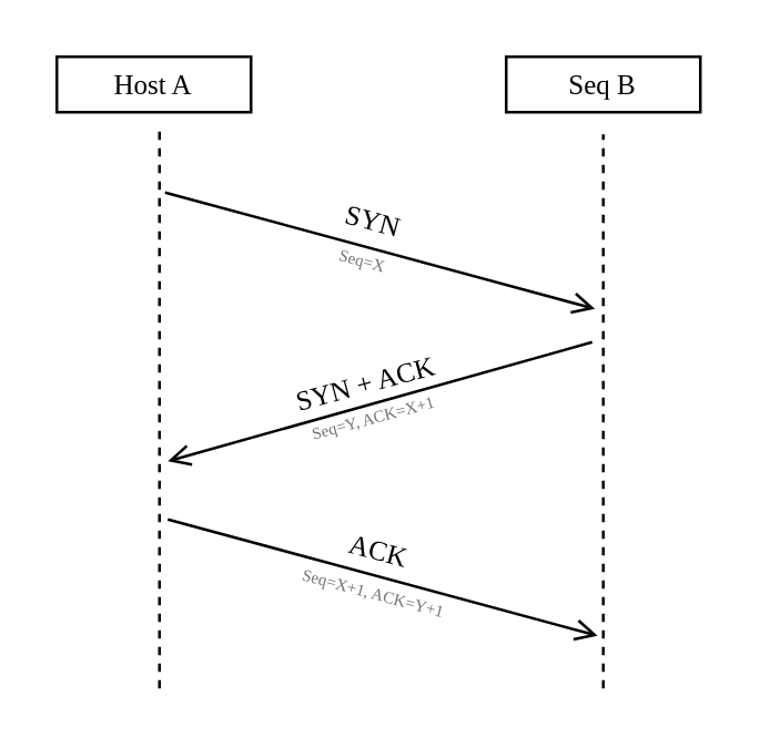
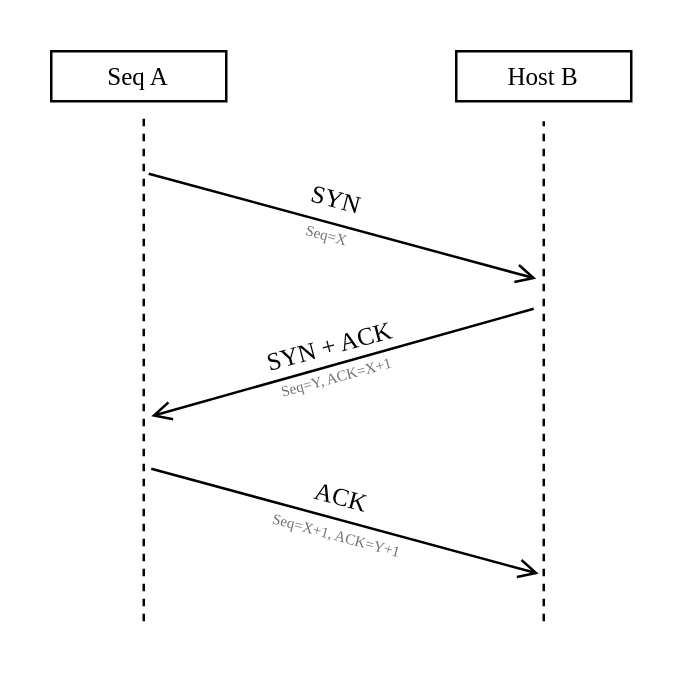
- <mxCell id="6" value="Host A" style="whiteSpace=wrap;html=1;fontFamily=Bahnschrift;fontSize=10;fontColor=default;fillColor=none;gradientColor=none;rounded=0;" vertex="1" parent="1"><mxGeometry x="20" y="20" width="70" height="20" as="geometry" /></mxCell>
+ <mxCell id="6" value="Seq A" style="whiteSpace=wrap;html=1;fontFamily=Bahnschrift;fontSize=10;fontColor=default;fillColor=none;gradientColor=none;rounded=0;" vertex="1" parent="1"><mxGeometry x="20" y="20" width="70" height="20" as="geometry" /></mxCell>
- <mxCell id="7" value="Seq B" style="whiteSpace=wrap;html=1;fontFamily=Bahnschrift;fontSize=10;fontColor=default;fillColor=none;gradientColor=none;rounded=0;" vertex="1" parent="1"><mxGeometry x="182" y="20" width="70" height="20" as="geometry" /></mxCell>
+ <mxCell id="7" value="Host B" style="whiteSpace=wrap;html=1;fontFamily=Bahnschrift;fontSize=10;fontColor=default;fillColor=none;gradientColor=none;rounded=0;" vertex="1" parent="1"><mxGeometry x="182" y="20" width="70" height="20" as="geometry" /></mxCell>
